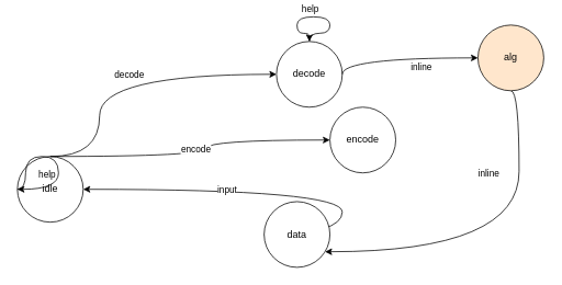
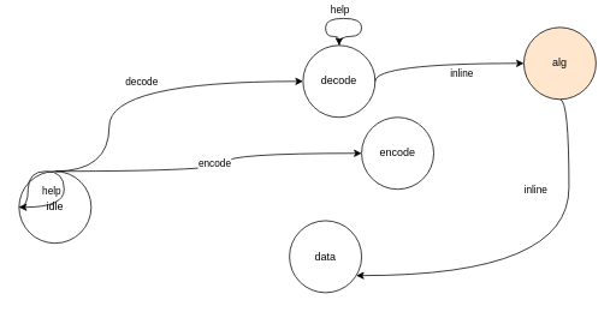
- <mxCell id="10" value="" style="curved=1;endArrow=classic;html=1;rounded=0;edgeStyle=orthogonalEdgeStyle;exitX=0;exitY=0.5;exitDx=0;exitDy=0;entryX=1;entryY=0.5;entryDx=0;entryDy=0;" parent="1" source="16" target="2" edge="1"><mxGeometry width="50" height="50" relative="1" as="geometry"><mxPoint x="120" y="190" as="sourcePoint" /><mxPoint x="335" y="90" as="targetPoint" /><Array as="points"><mxPoint x="415" y="230" /></Array></mxGeometry></mxCell>
- <mxCell id="11" value="input" style="edgeLabel;html=1;align=center;verticalAlign=middle;resizable=0;points=[];" parent="10" vertex="1" connectable="0"><mxGeometry x="0.164" y="-16" relative="1" as="geometry"><mxPoint x="-20" y="16" as="offset" /></mxGeometry></mxCell>
